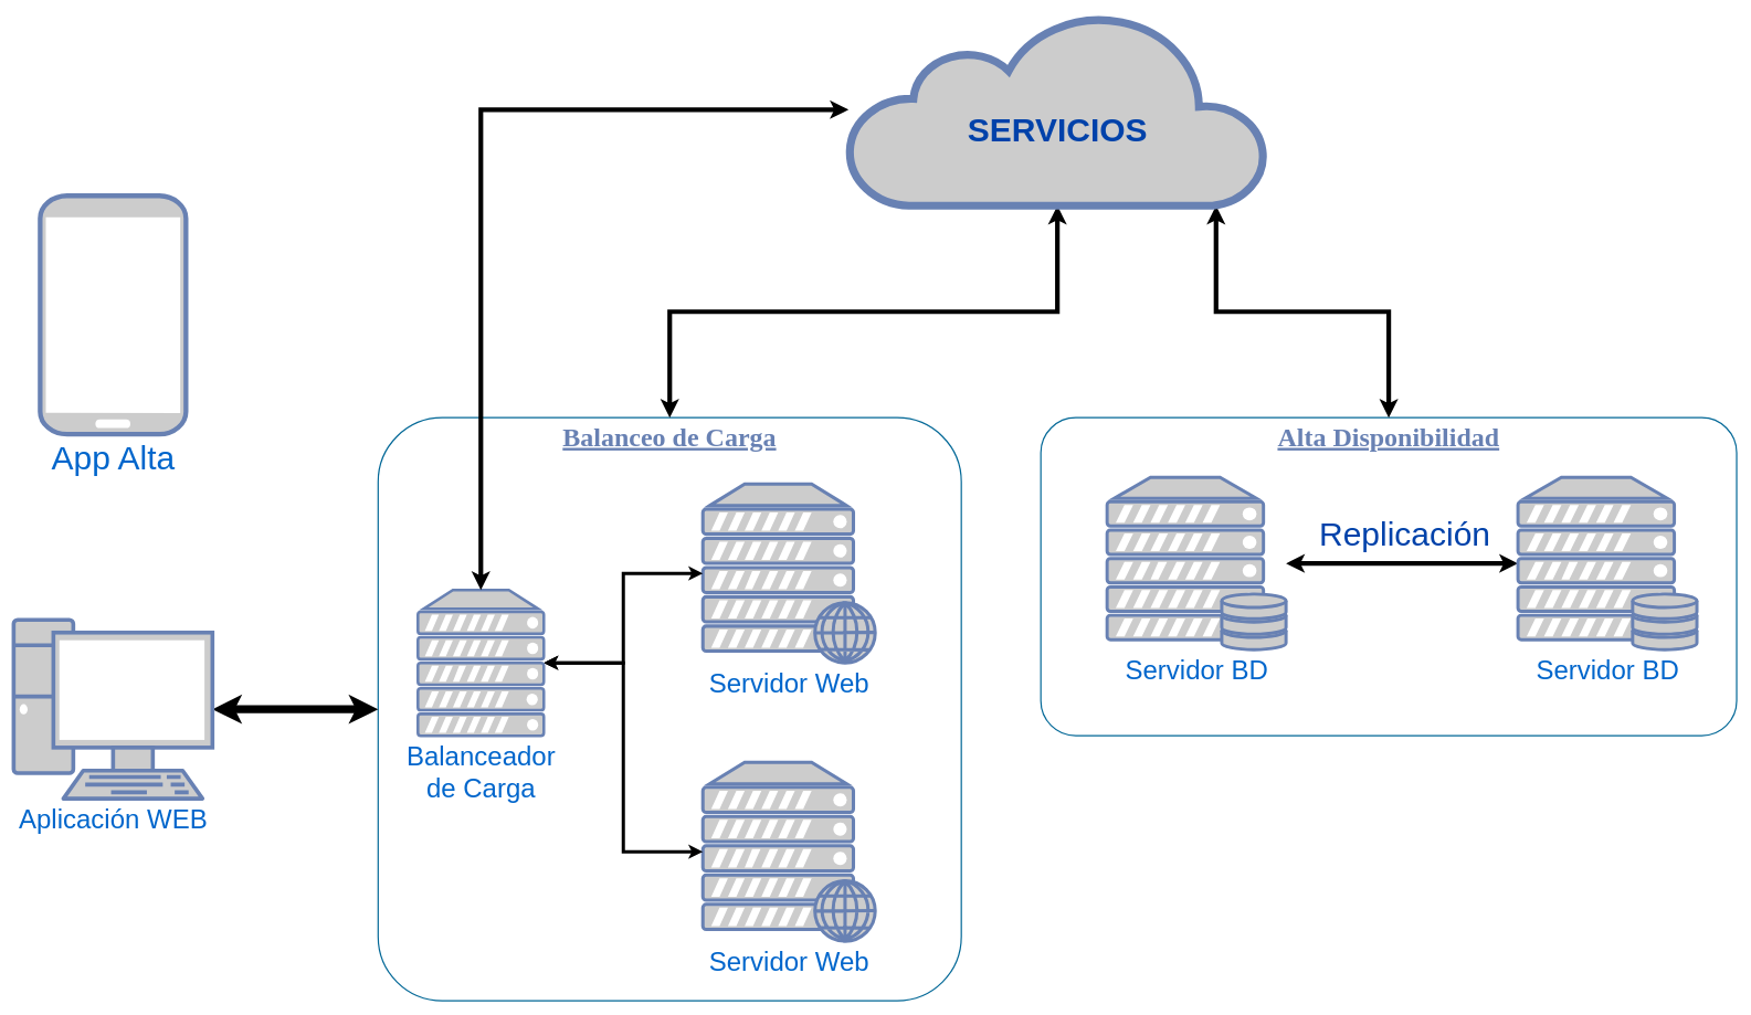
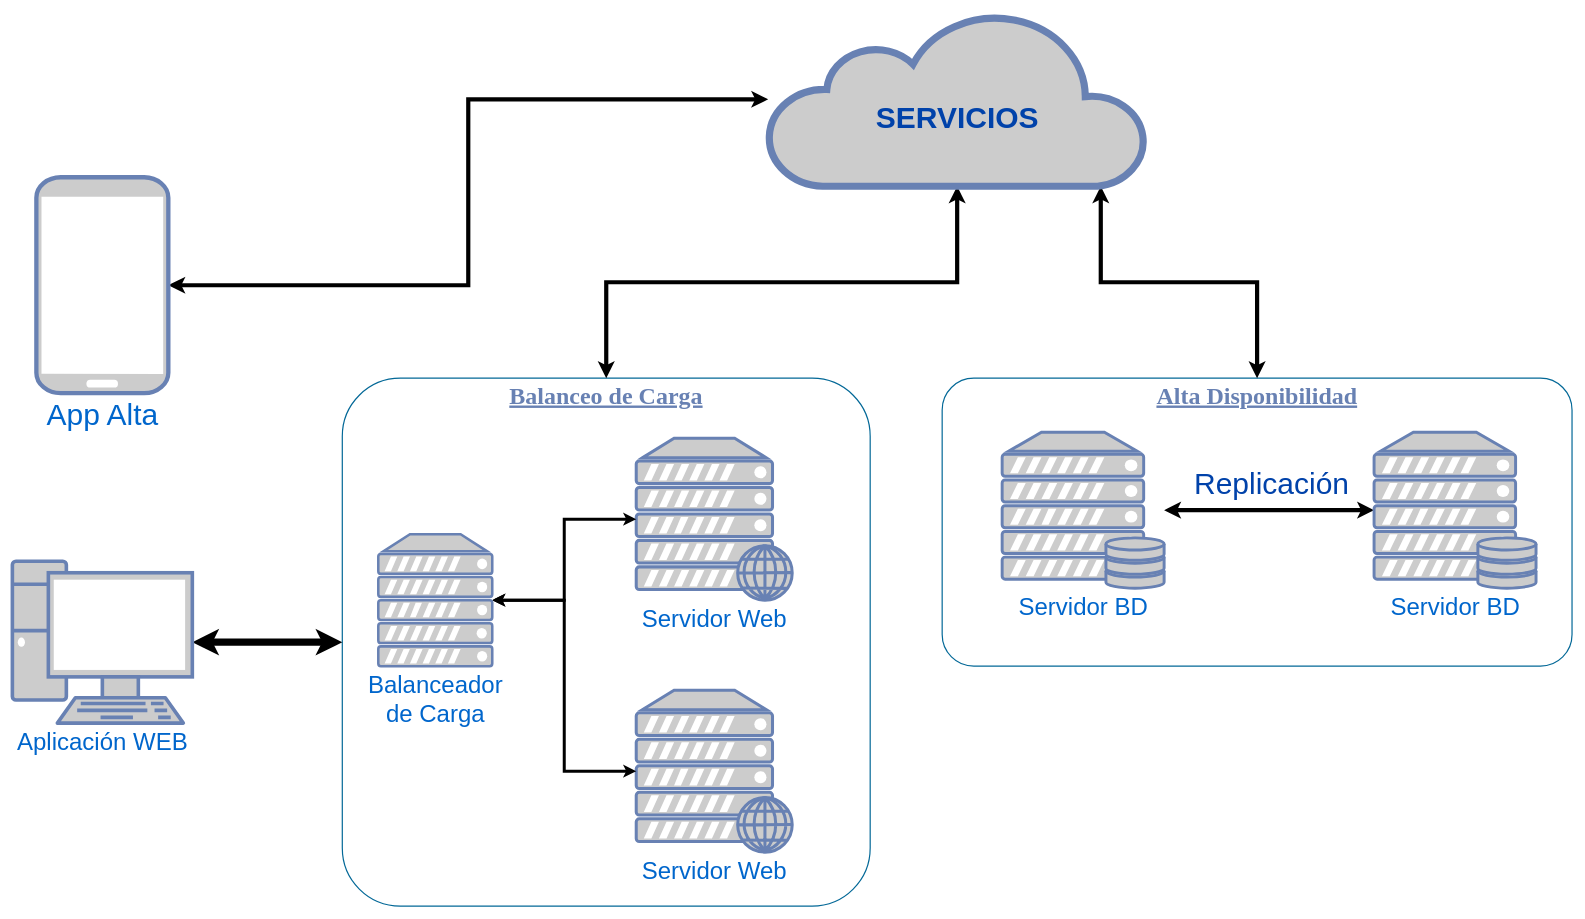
- <mxCell id="17" style="edgeStyle=orthogonalEdgeStyle;rounded=0;orthogonalLoop=1;jettySize=auto;html=1;strokeWidth=7;fontSize=50;fontColor=#0042aa;startArrow=classic;startFill=1;" edge="1" parent="1" source="18" target="14"><mxGeometry relative="1" as="geometry" /></mxCell>
+ <mxCell id="17" style="edgeStyle=orthogonalEdgeStyle;rounded=0;orthogonalLoop=1;jettySize=auto;html=1;entryX=1;entryY=0.5;entryDx=0;entryDy=0;entryPerimeter=0;strokeWidth=7;fontSize=50;fontColor=#0042aa;startArrow=classic;startFill=1;" edge="1" parent="1" source="18" target="19"><mxGeometry relative="1" as="geometry" /></mxCell>
